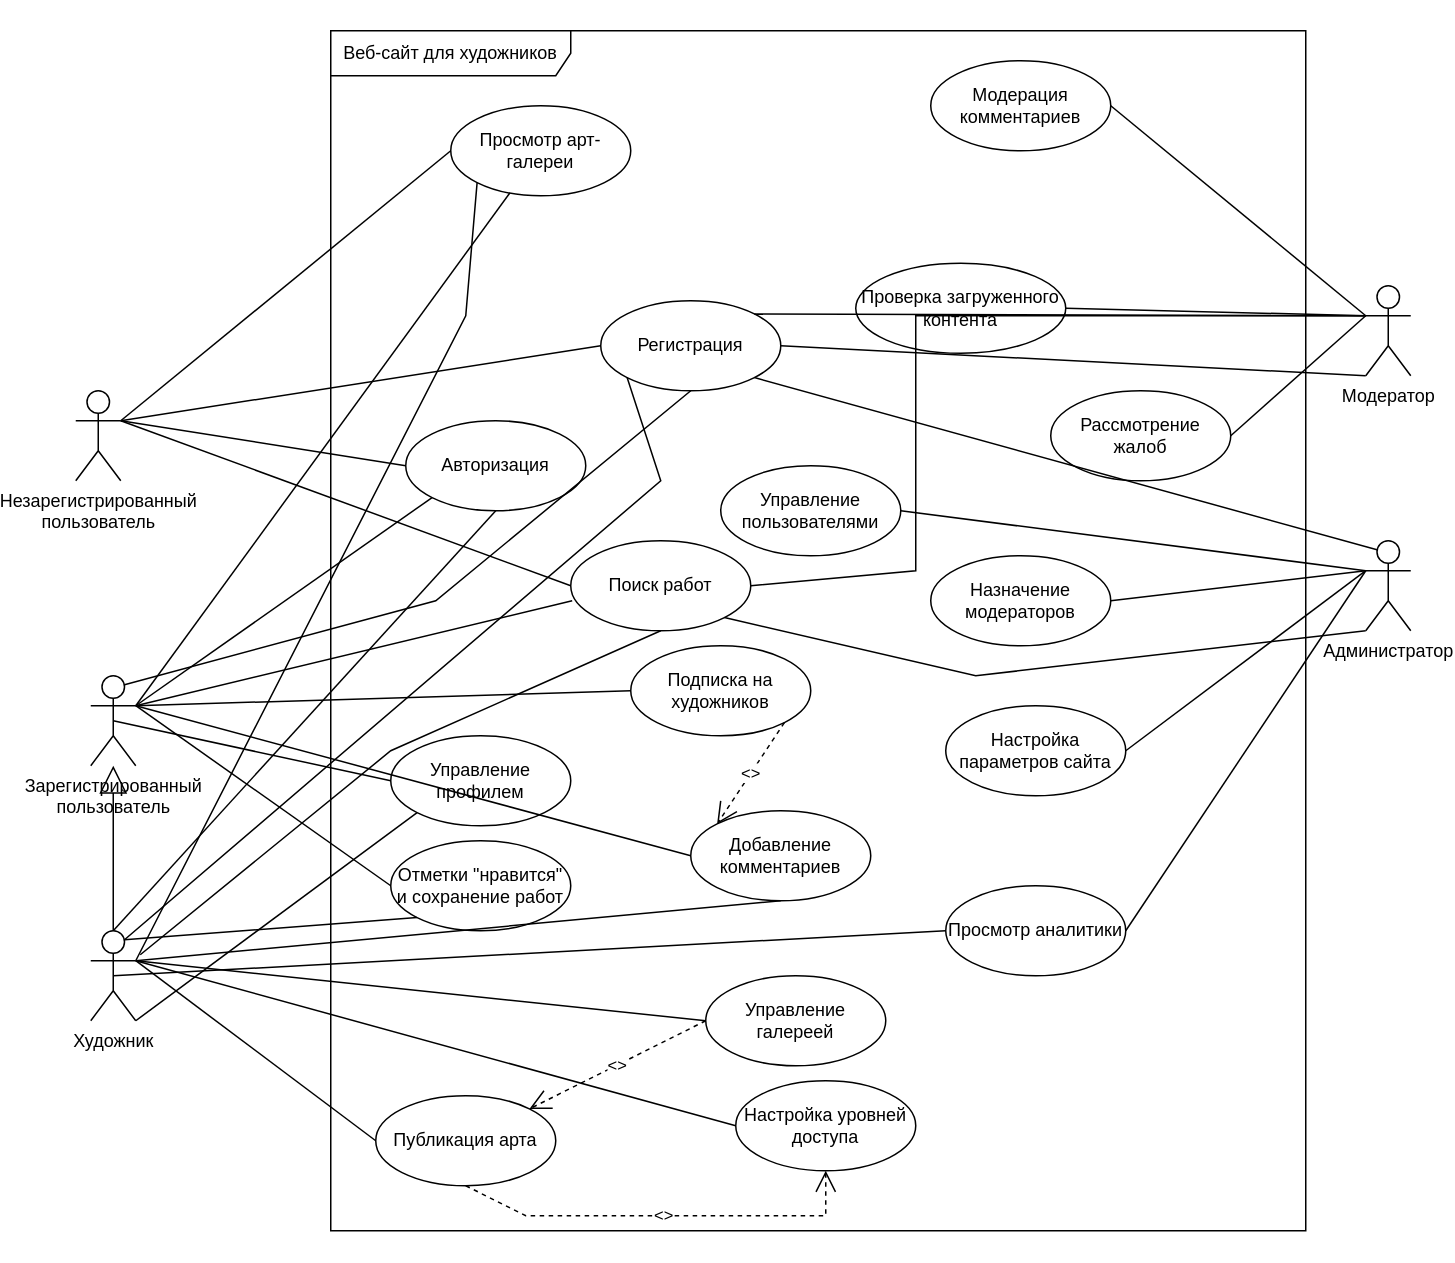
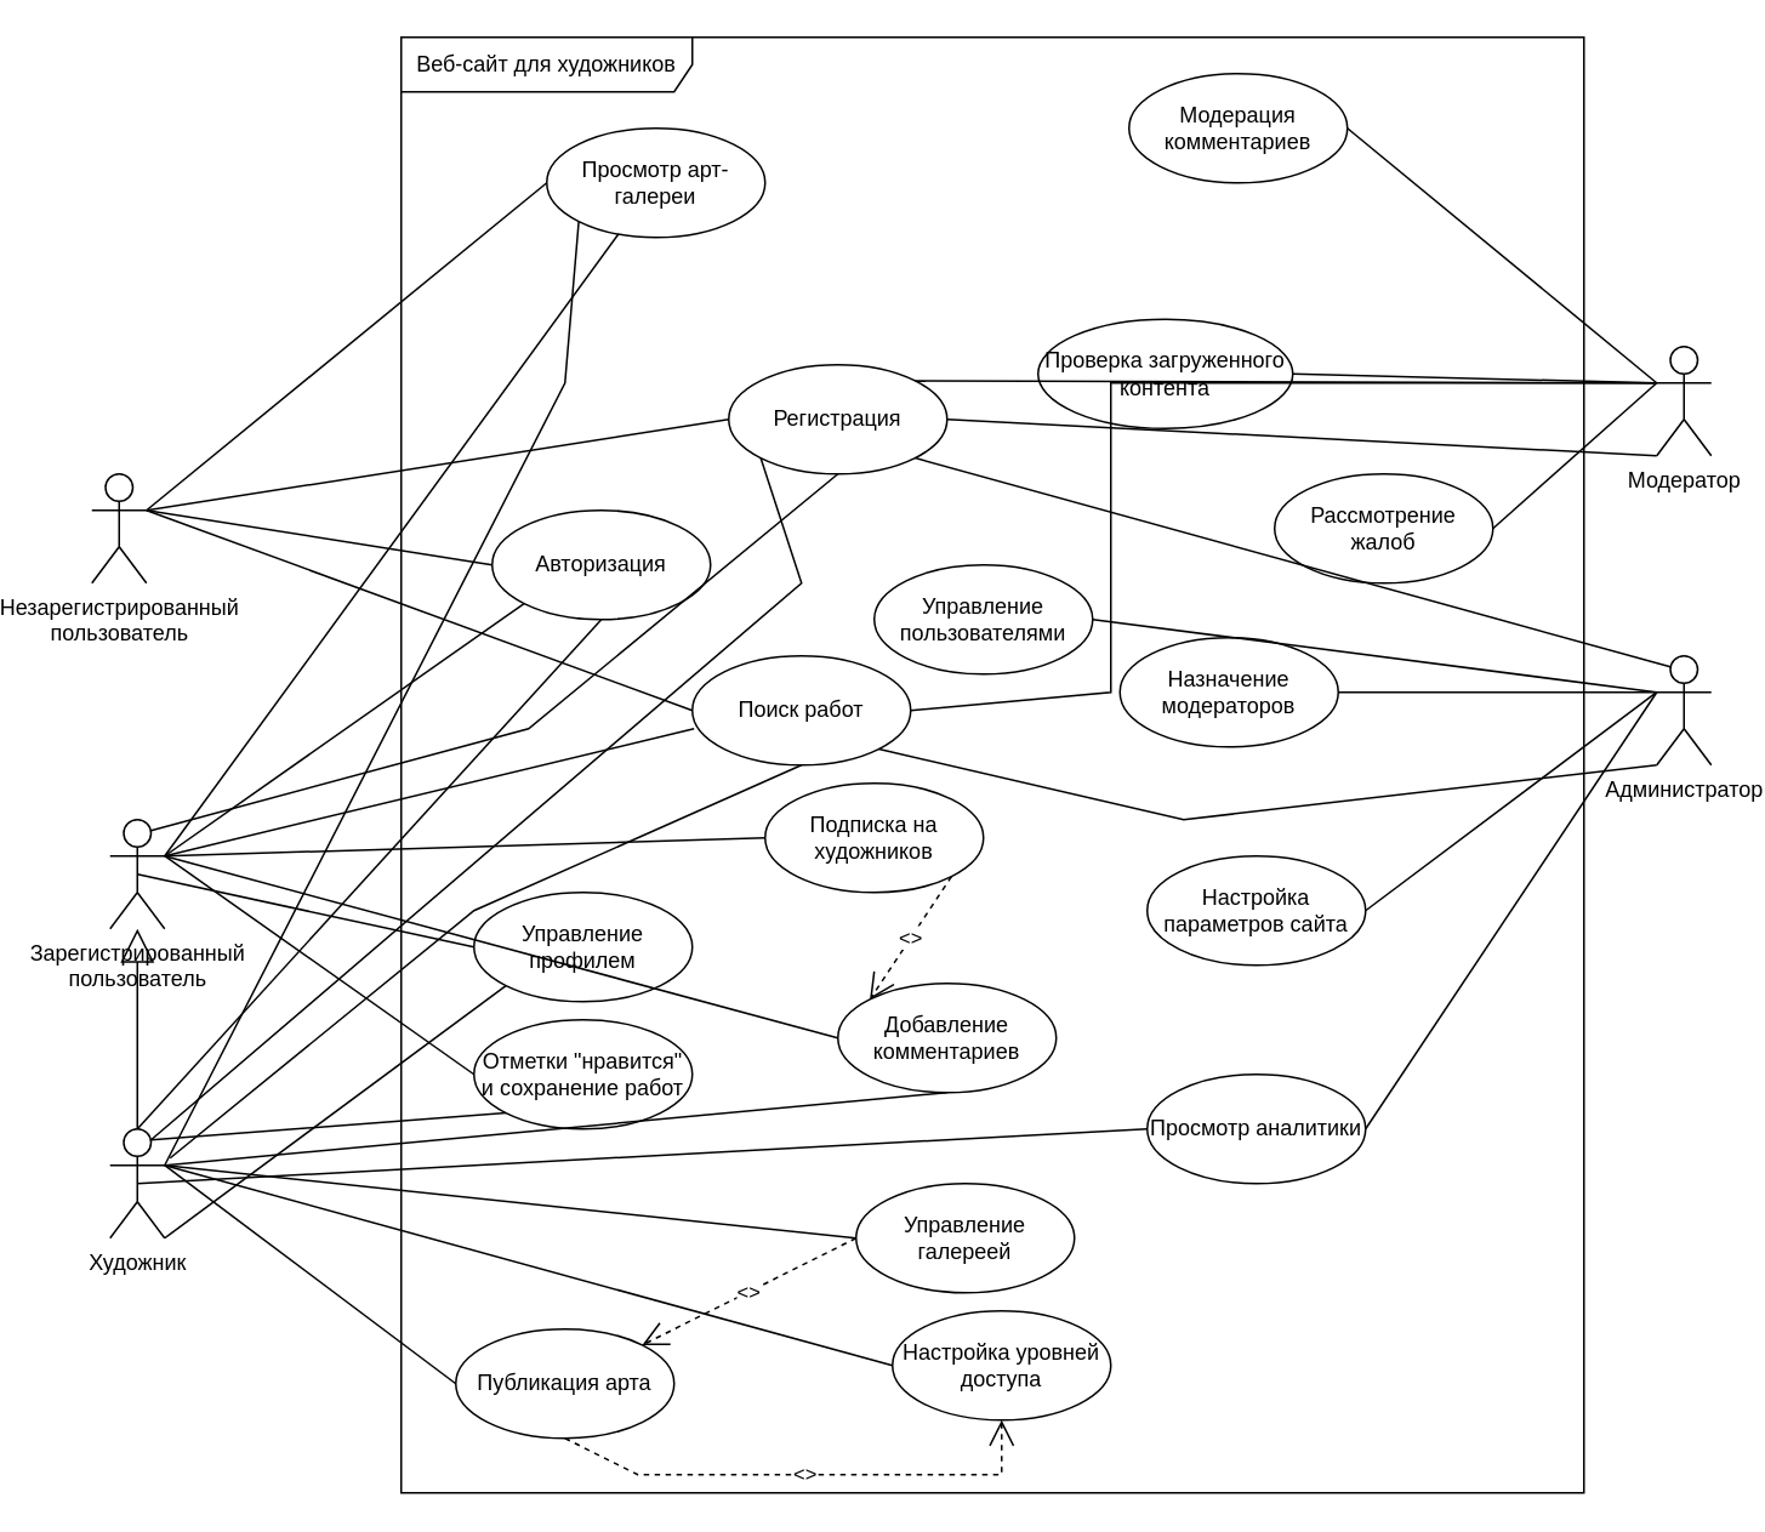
- <mxCell id="28" value="Назначение модераторов" style="ellipse;whiteSpace=wrap;html=1;" parent="8" vertex="1"><mxGeometry x="400" y="350" width="120" height="60" as="geometry" /></mxCell>
+ <mxCell id="28" value="Назначение модераторов" style="ellipse;whiteSpace=wrap;html=1;" parent="8" vertex="1"><mxGeometry x="395" y="330" width="120" height="60" as="geometry" /></mxCell>
